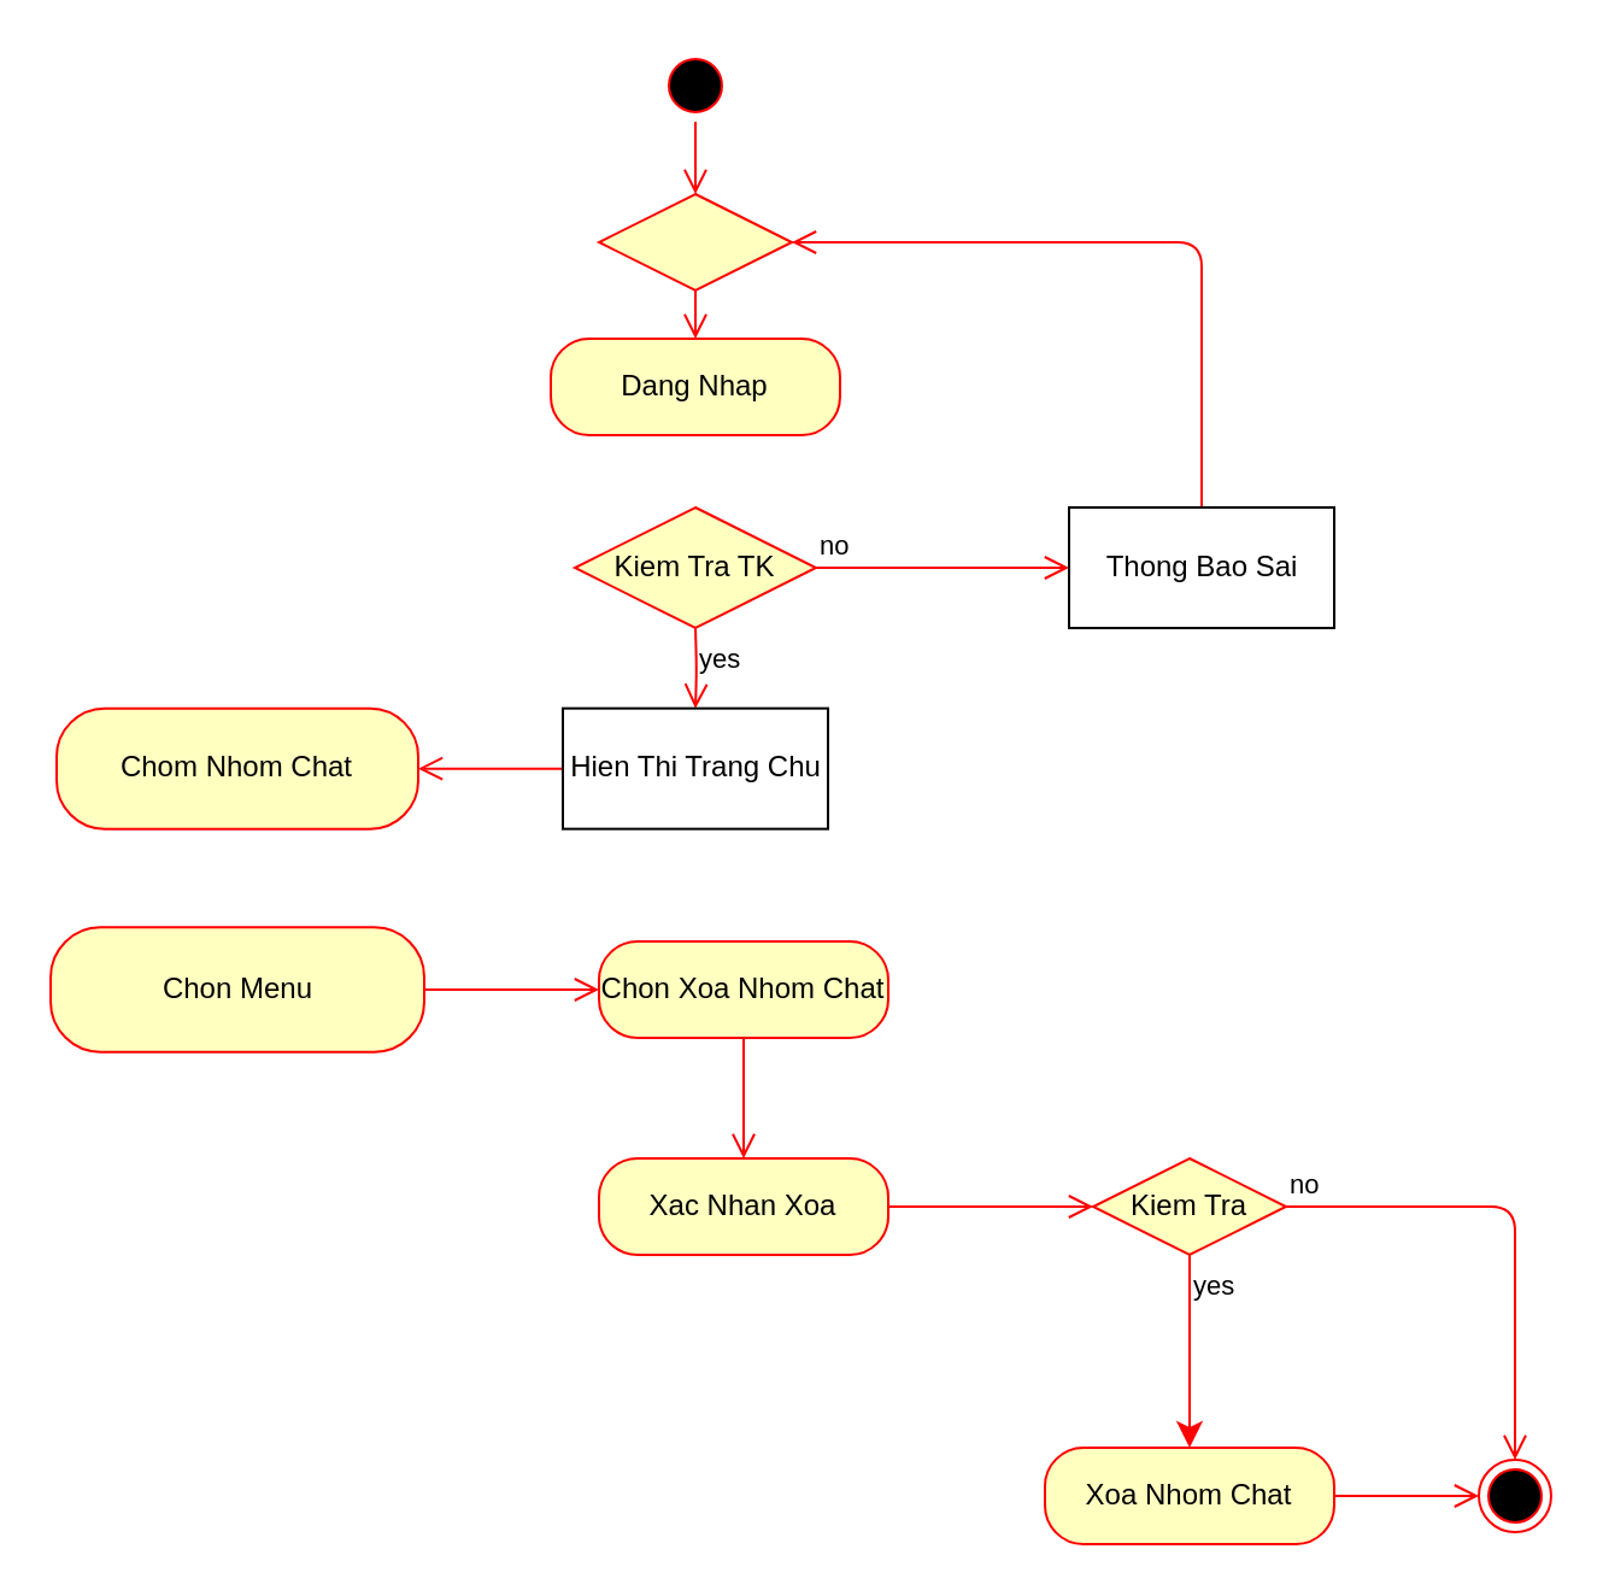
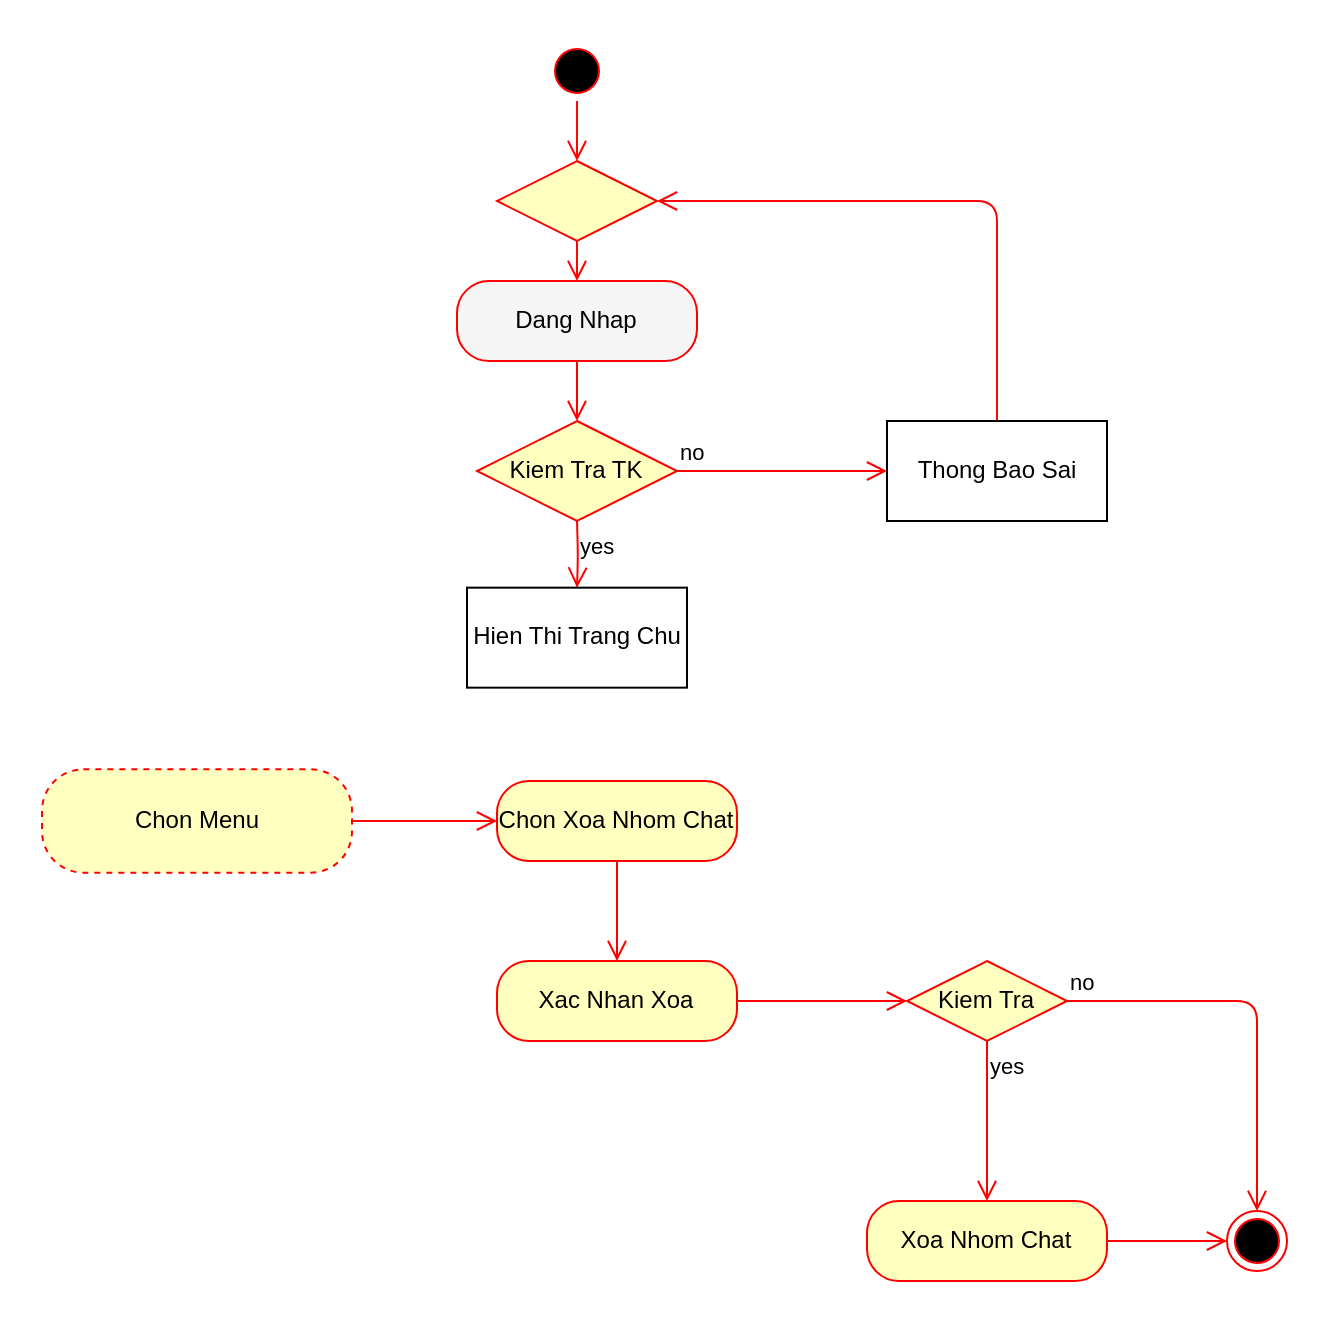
- <mxCell id="4" value="&lt;div&gt;Dang Nhap&lt;br&gt;&lt;/div&gt;" style="rounded=1;whiteSpace=wrap;html=1;arcSize=40;fontColor=#000000;fillColor=#ffffc0;strokeColor=#ff0000;" vertex="1" parent="1"><mxGeometry x="228" y="140" width="120" height="40" as="geometry" /></mxCell>
+ <mxCell id="4" value="&lt;div&gt;Dang Nhap&lt;br&gt;&lt;/div&gt;" style="rounded=1;whiteSpace=wrap;html=1;arcSize=40;fontColor=#000000;fillColor=#f5f5f5;strokeColor=#ff0000;" vertex="1" parent="1"><mxGeometry x="228" y="140" width="120" height="40" as="geometry" /></mxCell>
+ <mxCell id="5" value="" style="edgeStyle=orthogonalEdgeStyle;html=1;verticalAlign=bottom;endArrow=open;endSize=8;strokeColor=#ff0000;entryX=0.5;entryY=0;entryDx=0;entryDy=0;" edge="1" parent="1" source="4" target="6"><mxGeometry relative="1" as="geometry"><mxPoint x="288" y="200" as="targetPoint" /></mxGeometry></mxCell>
- <mxCell id="13" value="Chom Nhom Chat" style="rounded=1;whiteSpace=wrap;html=1;arcSize=40;fontColor=#000000;fillColor=#ffffc0;strokeColor=#ff0000;" vertex="1" parent="1"><mxGeometry x="23" y="293.33" width="150" height="50" as="geometry" /></mxCell>
- <mxCell id="17" style="edgeStyle=orthogonalEdgeStyle;rounded=0;orthogonalLoop=1;jettySize=auto;html=1;exitX=0;exitY=0.5;exitDx=0;exitDy=0;entryX=1;entryY=0.5;entryDx=0;entryDy=0;endArrow=open;endFill=0;endSize=8;strokeColor=#FF0505;" edge="1" parent="1" source="18" target="13"><mxGeometry relative="1" as="geometry" /></mxCell>
- <mxCell id="15" value="Chon Menu" style="rounded=1;whiteSpace=wrap;html=1;arcSize=40;fontColor=#000000;fillColor=#ffffc0;strokeColor=#ff0000;" vertex="1" parent="1"><mxGeometry x="20.51" y="384.17" width="154.99" height="51.66" as="geometry" /></mxCell>
+ <mxCell id="15" value="Chon Menu" style="rounded=1;whiteSpace=wrap;html=1;arcSize=40;fontColor=#000000;fillColor=#ffffc0;strokeColor=#ff0000;dashed=1;" vertex="1" parent="1"><mxGeometry x="20.51" y="384.17" width="154.99" height="51.66" as="geometry" /></mxCell>
- <mxCell id="25" value="yes" style="edgeStyle=orthogonalEdgeStyle;html=1;align=left;verticalAlign=top;endArrow=classic;endSize=8;strokeColor=#ff0000;entryX=0.5;entryY=0;entryDx=0;entryDy=0;" edge="1" source="23" parent="1" target="26"><mxGeometry x="-1" relative="1" as="geometry"><mxPoint x="493" y="580" as="targetPoint" /></mxGeometry></mxCell>
+ <mxCell id="25" value="yes" style="edgeStyle=orthogonalEdgeStyle;html=1;align=left;verticalAlign=top;endArrow=open;endSize=8;strokeColor=#ff0000;entryX=0.5;entryY=0;entryDx=0;entryDy=0;" edge="1" source="23" parent="1" target="26"><mxGeometry x="-1" relative="1" as="geometry"><mxPoint x="493" y="580" as="targetPoint" /></mxGeometry></mxCell>
